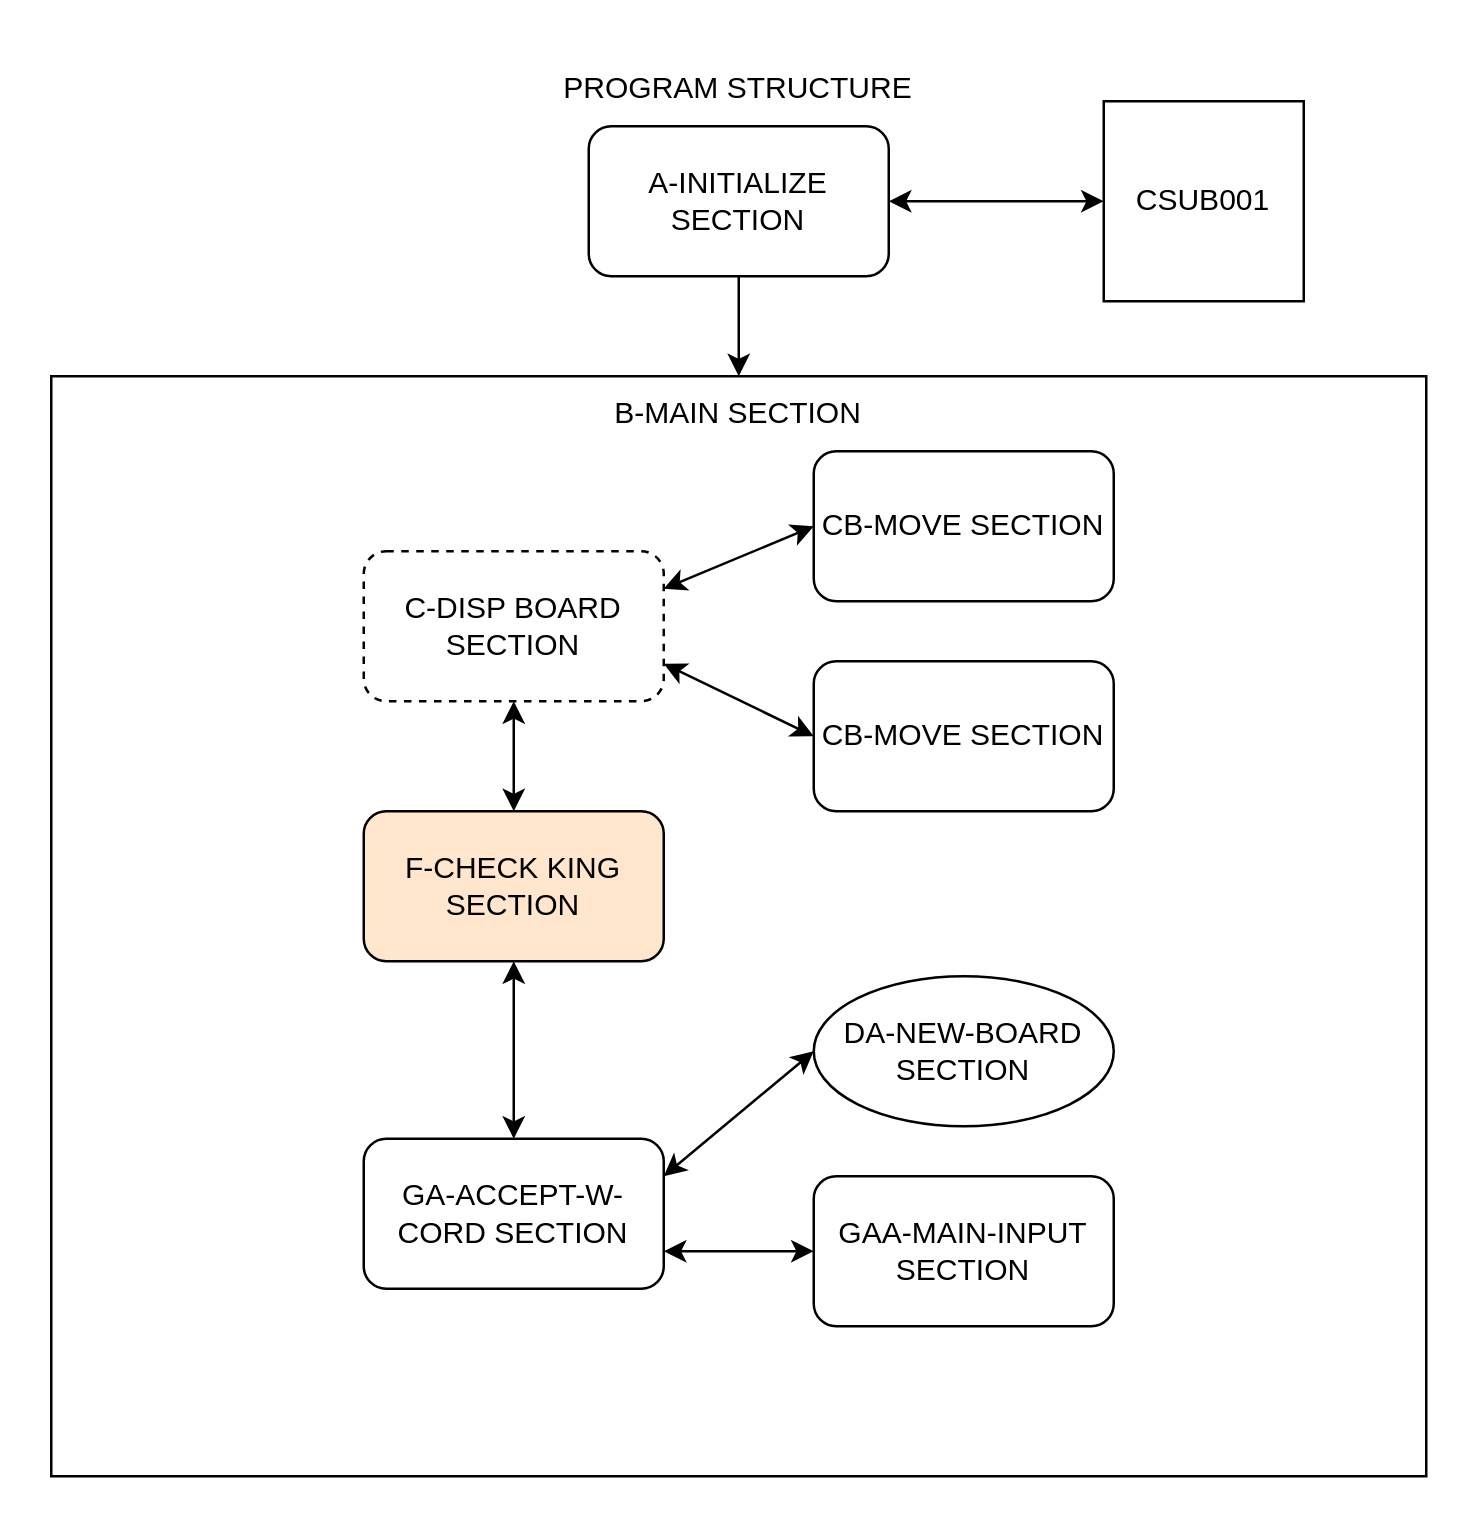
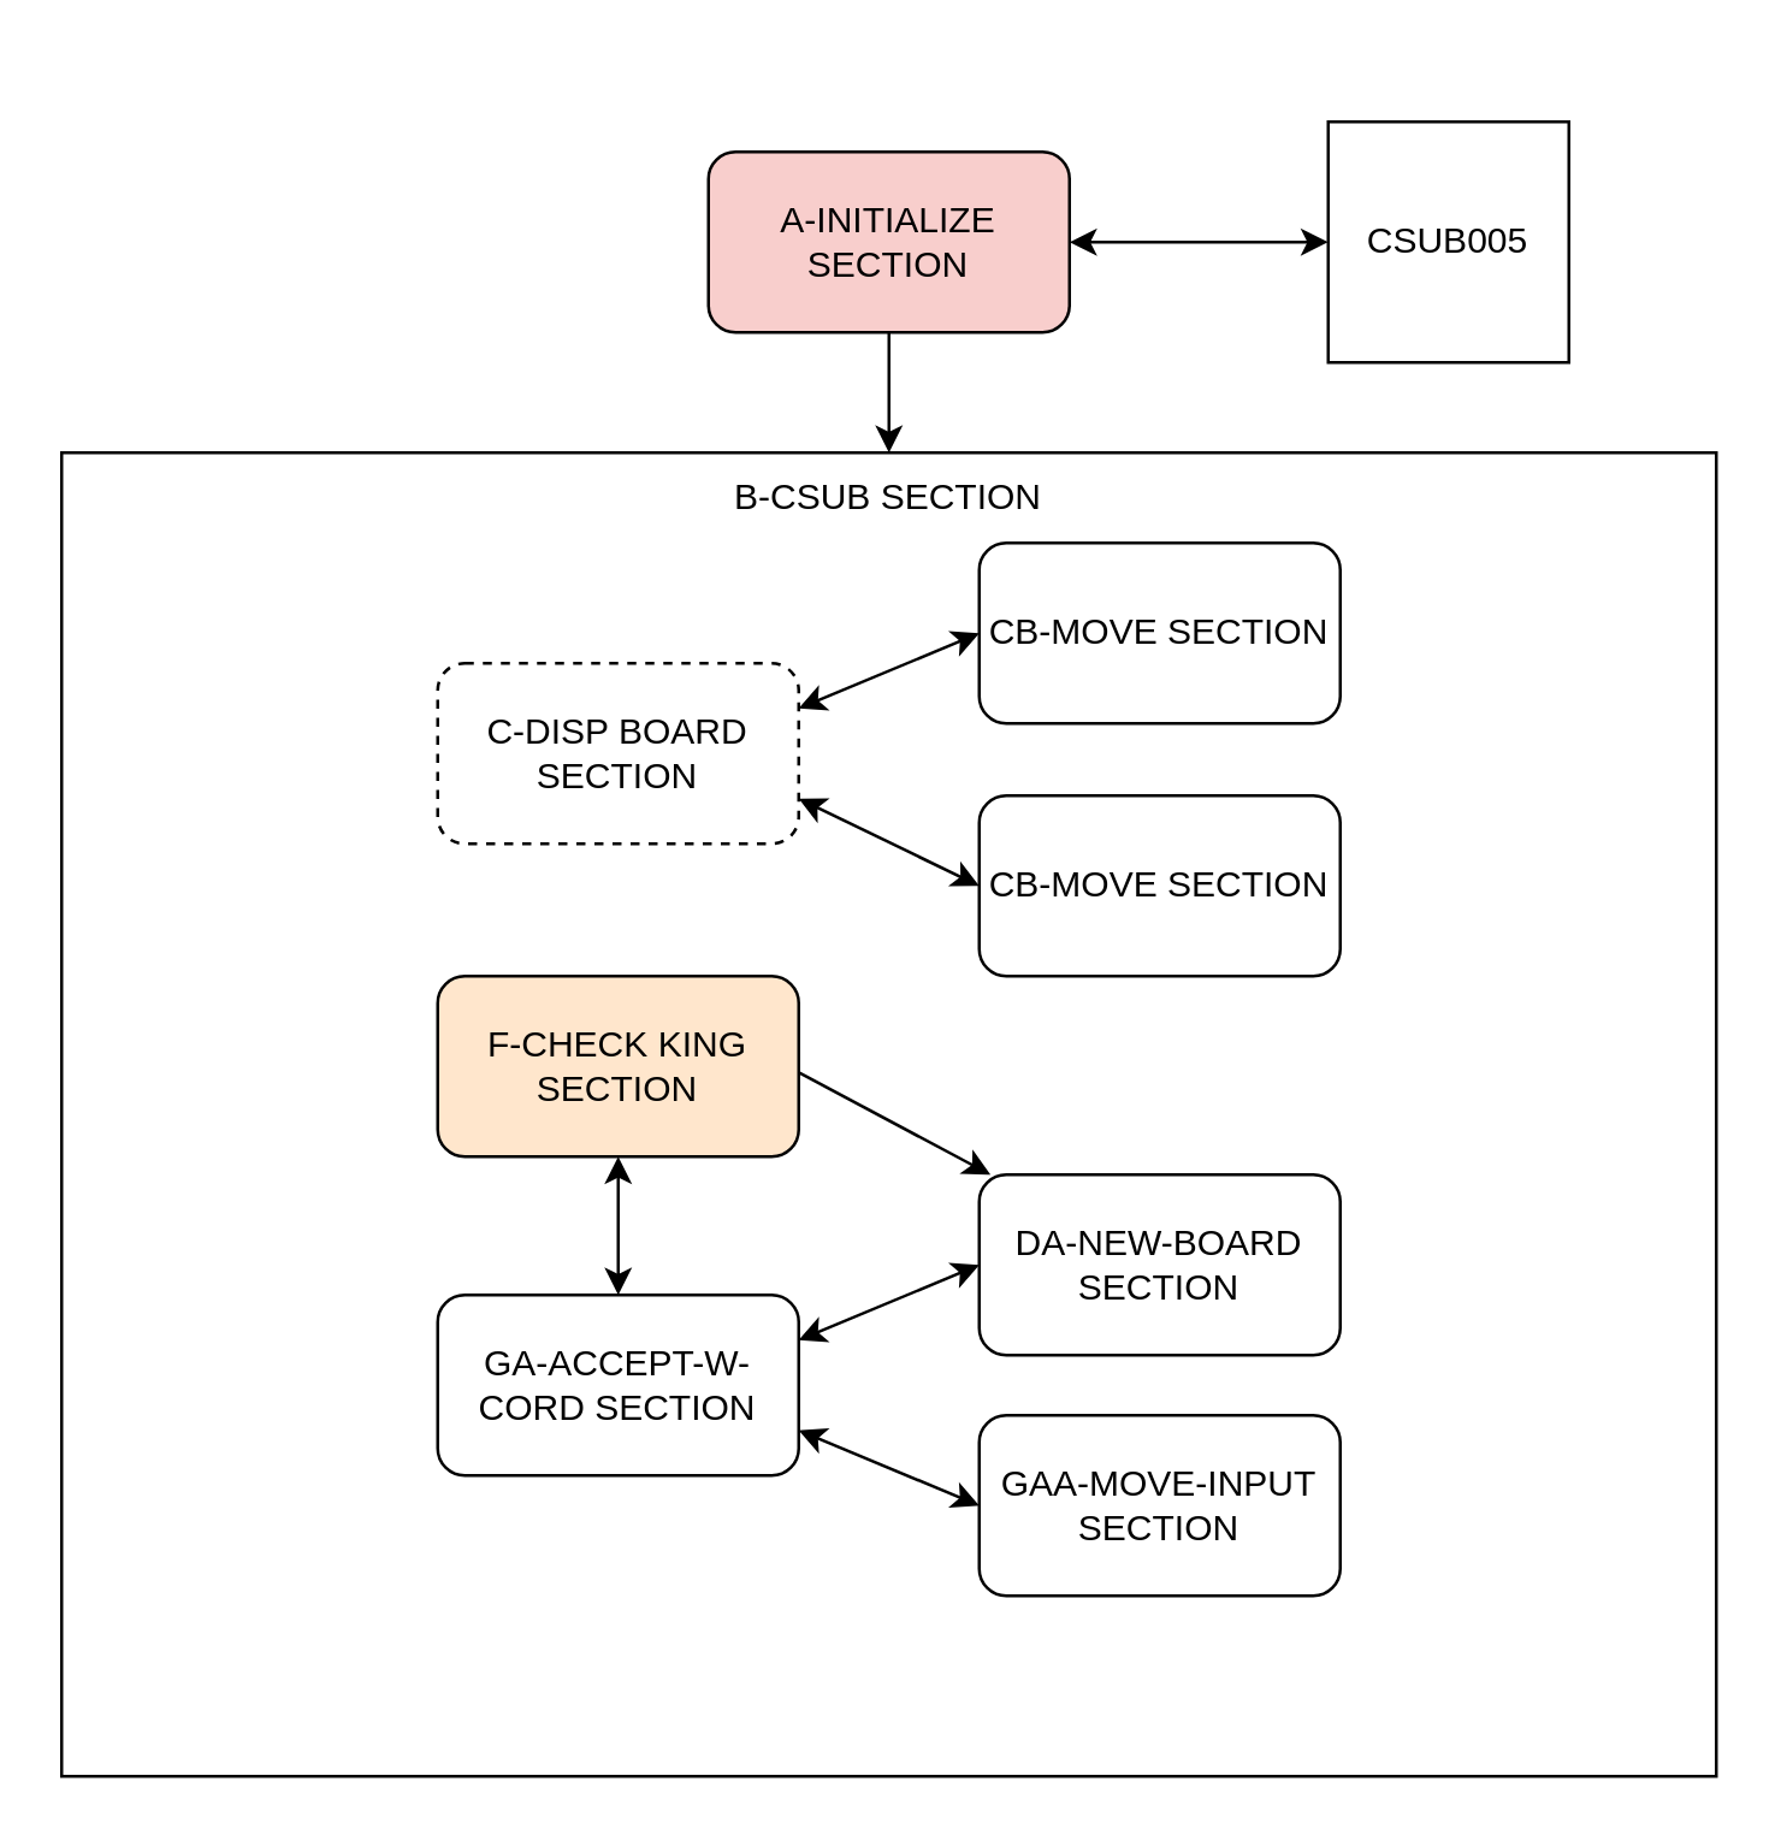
- <mxCell id="4" value="PROGRAM STRUCTURE" style="text;html=1;strokeColor=none;fillColor=none;align=center;verticalAlign=middle;whiteSpace=wrap;rounded=0;" vertex="1" parent="1"><mxGeometry x="197" width="196" height="30" as="geometry" y="20" /></mxCell>
- <mxCell id="3" value="A-INITIALIZE SECTION" style="rounded=1;whiteSpace=wrap;html=1;" vertex="1" parent="1"><mxGeometry x="235" y="50" width="120" height="60" as="geometry" /></mxCell>
+ <mxCell id="3" value="A-INITIALIZE SECTION" style="rounded=1;whiteSpace=wrap;html=1;fillColor=#f8cecc;" vertex="1" parent="1"><mxGeometry x="235" y="50" width="120" height="60" as="geometry" /></mxCell>
- <mxCell id="6" value="CSUB001" style="whiteSpace=wrap;html=1;aspect=fixed;" vertex="1" parent="1"><mxGeometry x="441" y="40" width="80" height="80" as="geometry" /></mxCell>
+ <mxCell id="6" value="CSUB005" style="whiteSpace=wrap;html=1;aspect=fixed;" vertex="1" parent="1"><mxGeometry x="441" y="40" width="80" height="80" as="geometry" /></mxCell>
- <mxCell id="9" value="B-MAIN SECTION" style="text;html=1;strokeColor=none;fillColor=none;align=center;verticalAlign=middle;whiteSpace=wrap;rounded=0;" vertex="1" parent="1"><mxGeometry x="25" y="150" width="540" height="30" as="geometry" /></mxCell>
+ <mxCell id="9" value="B-CSUB SECTION" style="text;html=1;strokeColor=none;fillColor=none;align=center;verticalAlign=middle;whiteSpace=wrap;rounded=0;" vertex="1" parent="1"><mxGeometry x="25" y="150" width="540" height="30" as="geometry" /></mxCell>
- <mxCell id="14" value="" style="endArrow=classic;startArrow=classic;html=1;rounded=0;entryX=0.5;entryY=1;entryDx=0;entryDy=0;exitX=0.5;exitY=0;exitDx=0;exitDy=0;" edge="1" parent="1" source="15" target="8"><mxGeometry width="50" height="50" relative="1" as="geometry"><mxPoint x="-79" y="290" as="sourcePoint" /><mxPoint x="221" y="400" as="targetPoint" /></mxGeometry></mxCell>
+ <mxCell id="14" value="" style="endArrow=classic;startArrow=classic;html=1;rounded=0;exitX=0.5;exitY=0;exitDx=0;exitDy=0;" edge="1" parent="1" source="15" target="18"><mxGeometry width="50" height="50" relative="1" as="geometry"><mxPoint x="-79" y="290" as="sourcePoint" /><mxPoint x="221" y="400" as="targetPoint" /></mxGeometry></mxCell>
- <mxCell id="18" value="DA-NEW-BOARD SECTION" style="ellipse;whiteSpace=wrap;html=1;glass=0;" vertex="1" parent="1"><mxGeometry x="325" y="390" width="120" height="60" as="geometry" /></mxCell>
+ <mxCell id="18" value="DA-NEW-BOARD SECTION" style="rounded=1;whiteSpace=wrap;html=1;glass=0;" vertex="1" parent="1"><mxGeometry x="325" y="390" width="120" height="60" as="geometry" /></mxCell>
- <mxCell id="16" value="GA-ACCEPT-W-CORD SECTION" style="rounded=1;whiteSpace=wrap;html=1;glass=0;" vertex="1" parent="1"><mxGeometry x="145" y="455" width="120" height="60" as="geometry" /></mxCell>
+ <mxCell id="16" value="GA-ACCEPT-W-CORD SECTION" style="rounded=1;whiteSpace=wrap;html=1;glass=0;" vertex="1" parent="1"><mxGeometry x="145" y="430" width="120" height="60" as="geometry" /></mxCell>
- <mxCell id="20" value="GAA-MAIN-INPUT SECTION" style="rounded=1;whiteSpace=wrap;html=1;glass=0;" vertex="1" parent="1"><mxGeometry x="325" y="470" width="120" height="60" as="geometry" /></mxCell>
+ <mxCell id="20" value="GAA-MOVE-INPUT SECTION" style="rounded=1;whiteSpace=wrap;html=1;glass=0;" vertex="1" parent="1"><mxGeometry x="325" y="470" width="120" height="60" as="geometry" /></mxCell>
